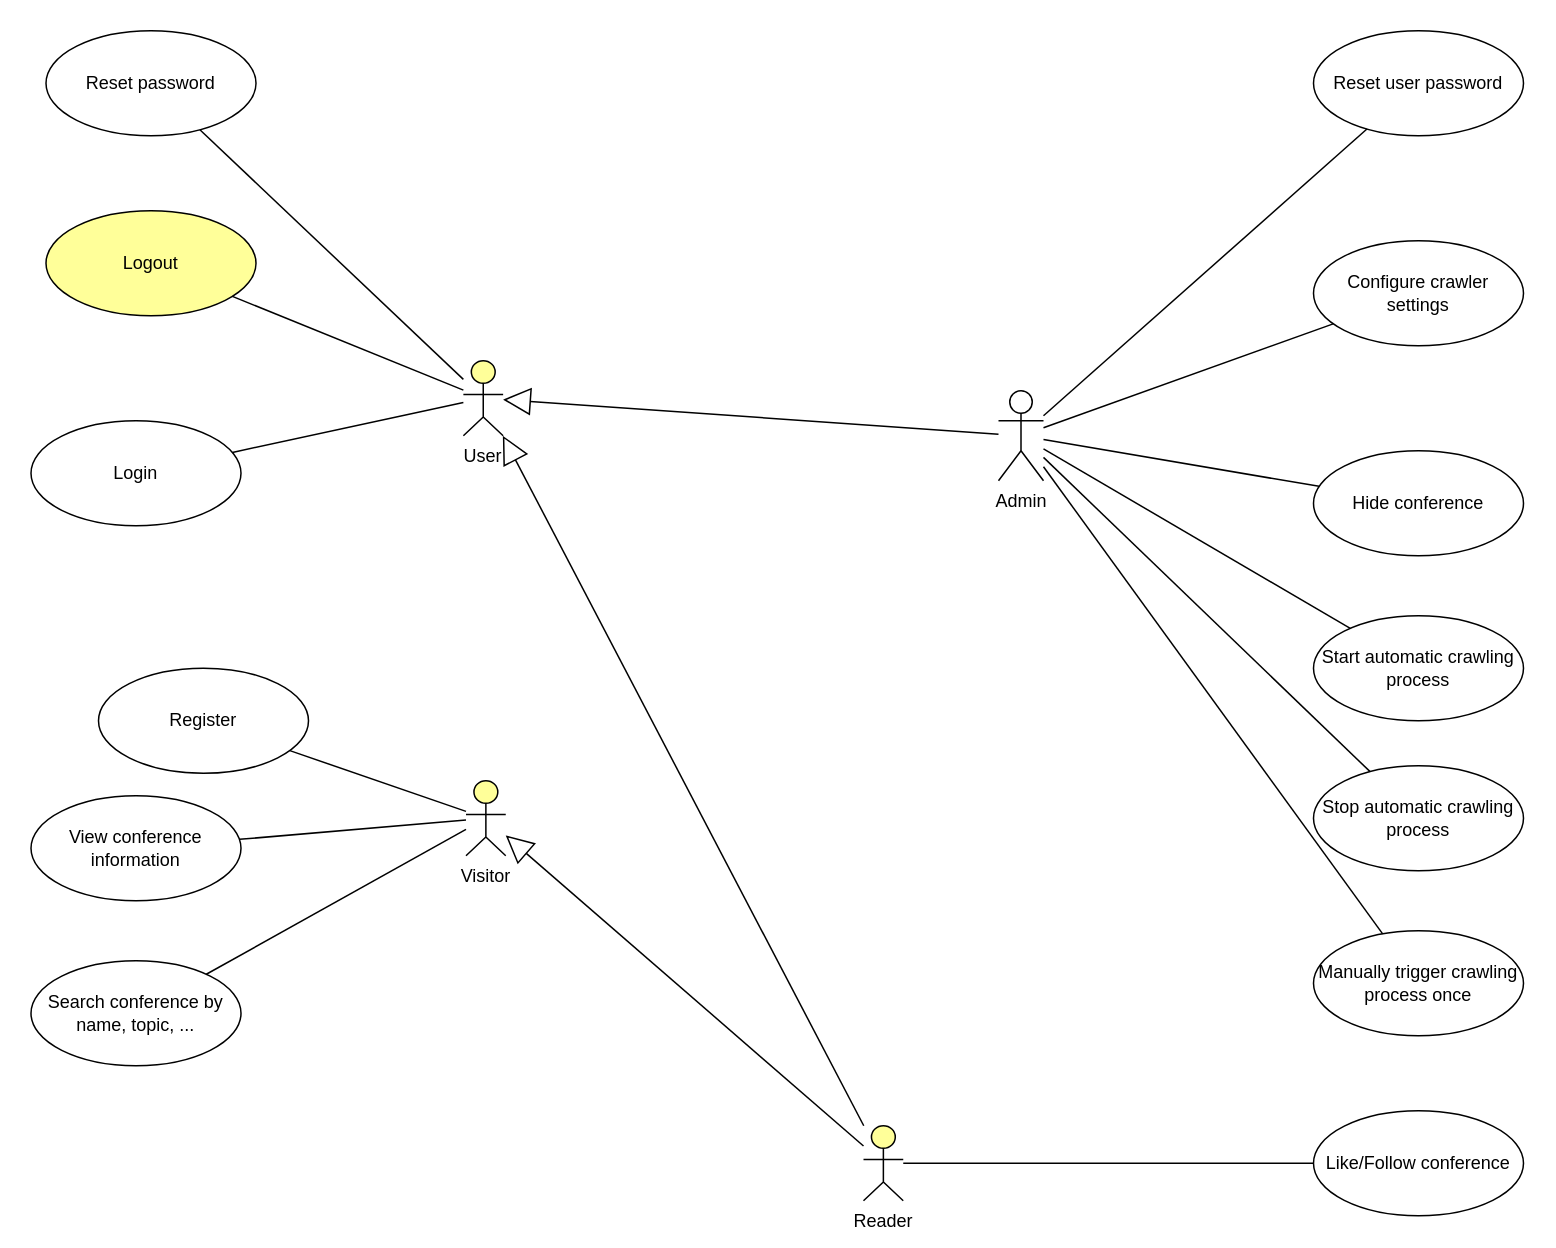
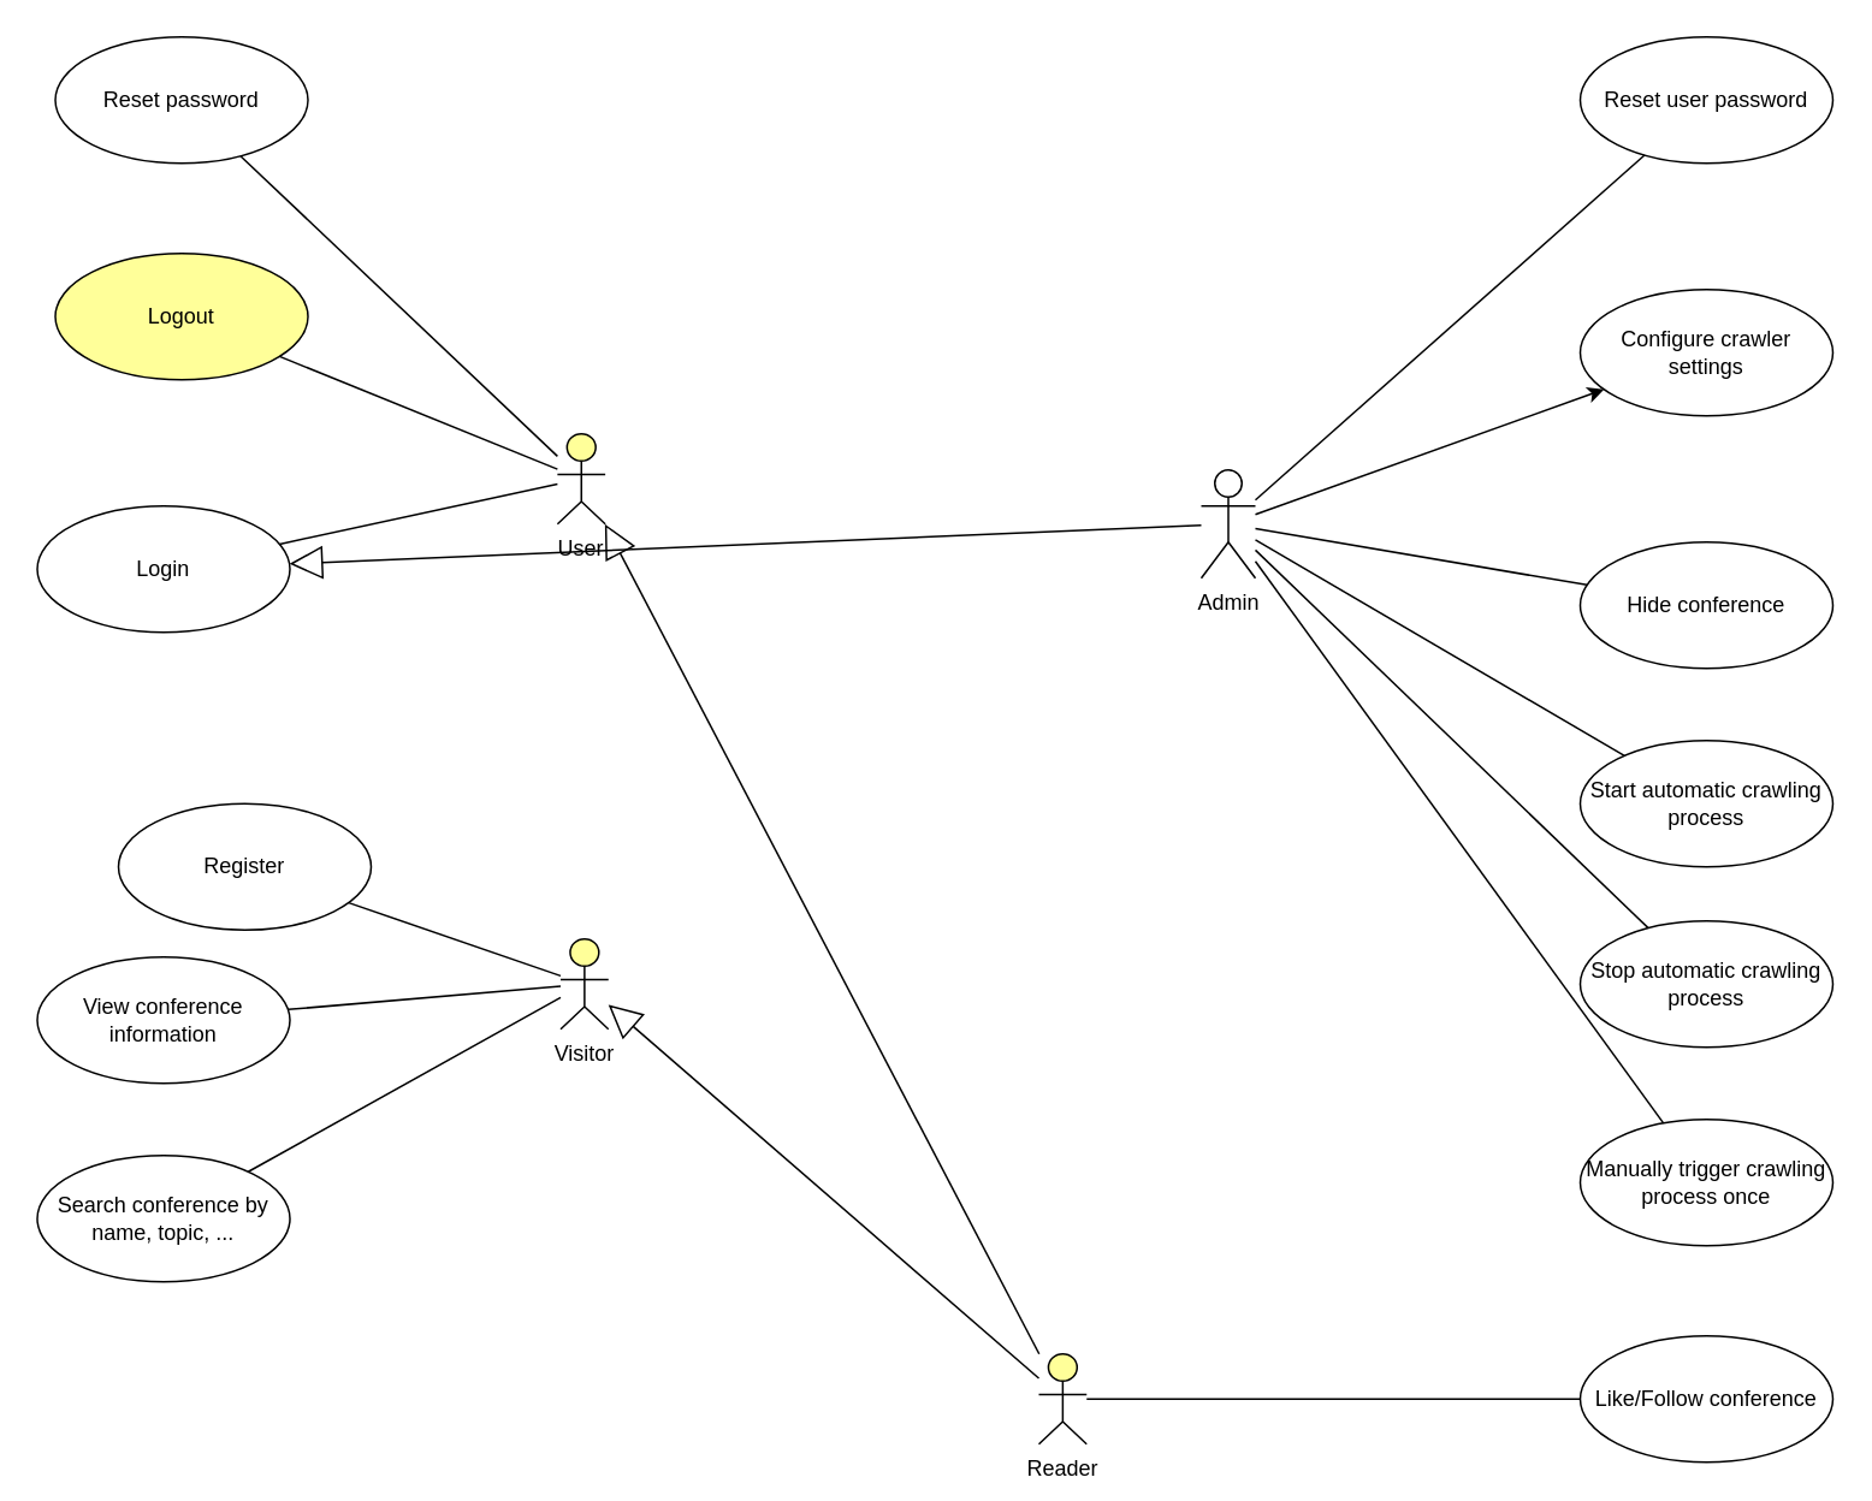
- <mxCell id="22" value="" style="edgeStyle=none;html=1;endArrow=none;verticalAlign=bottom;rounded=0;" parent="1" source="18" target="21" edge="1"><mxGeometry width="160" relative="1" as="geometry"><mxPoint x="605" y="430" as="sourcePoint" /><mxPoint x="765" y="430" as="targetPoint" /></mxGeometry></mxCell>
+ <mxCell id="22" value="" style="edgeStyle=none;html=1;endArrow=classic;verticalAlign=bottom;rounded=0;" parent="1" source="18" target="21" edge="1"><mxGeometry width="160" relative="1" as="geometry"><mxPoint x="605" y="430" as="sourcePoint" /><mxPoint x="765" y="430" as="targetPoint" /></mxGeometry></mxCell>
- <mxCell id="19" value="" style="endArrow=block;endSize=16;endFill=0;html=1;rounded=0;" parent="1" source="18" target="17" edge="1"><mxGeometry width="160" relative="1" as="geometry"><mxPoint x="218" y="280" as="sourcePoint" /><mxPoint x="435" y="209" as="targetPoint" /></mxGeometry></mxCell>
+ <mxCell id="19" value="" style="endArrow=block;endSize=16;endFill=0;html=1;rounded=0;" parent="1" source="18" target="3" edge="1"><mxGeometry width="160" relative="1" as="geometry"><mxPoint x="218" y="280" as="sourcePoint" /><mxPoint x="435" y="209" as="targetPoint" /></mxGeometry></mxCell>
